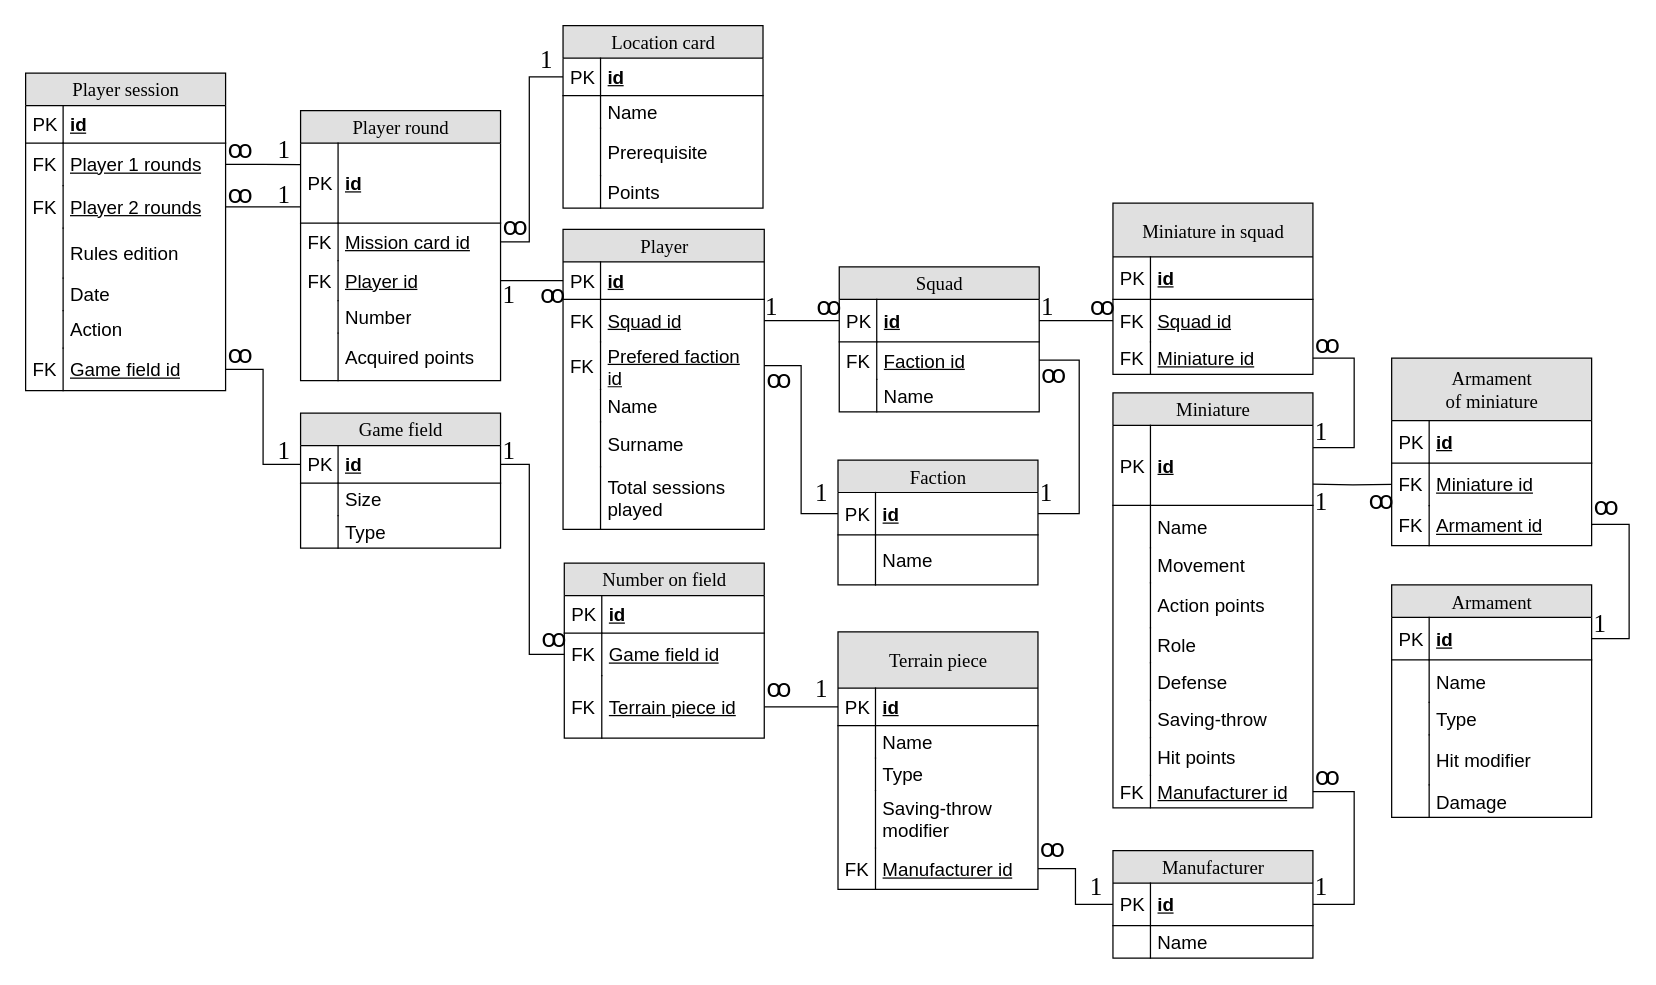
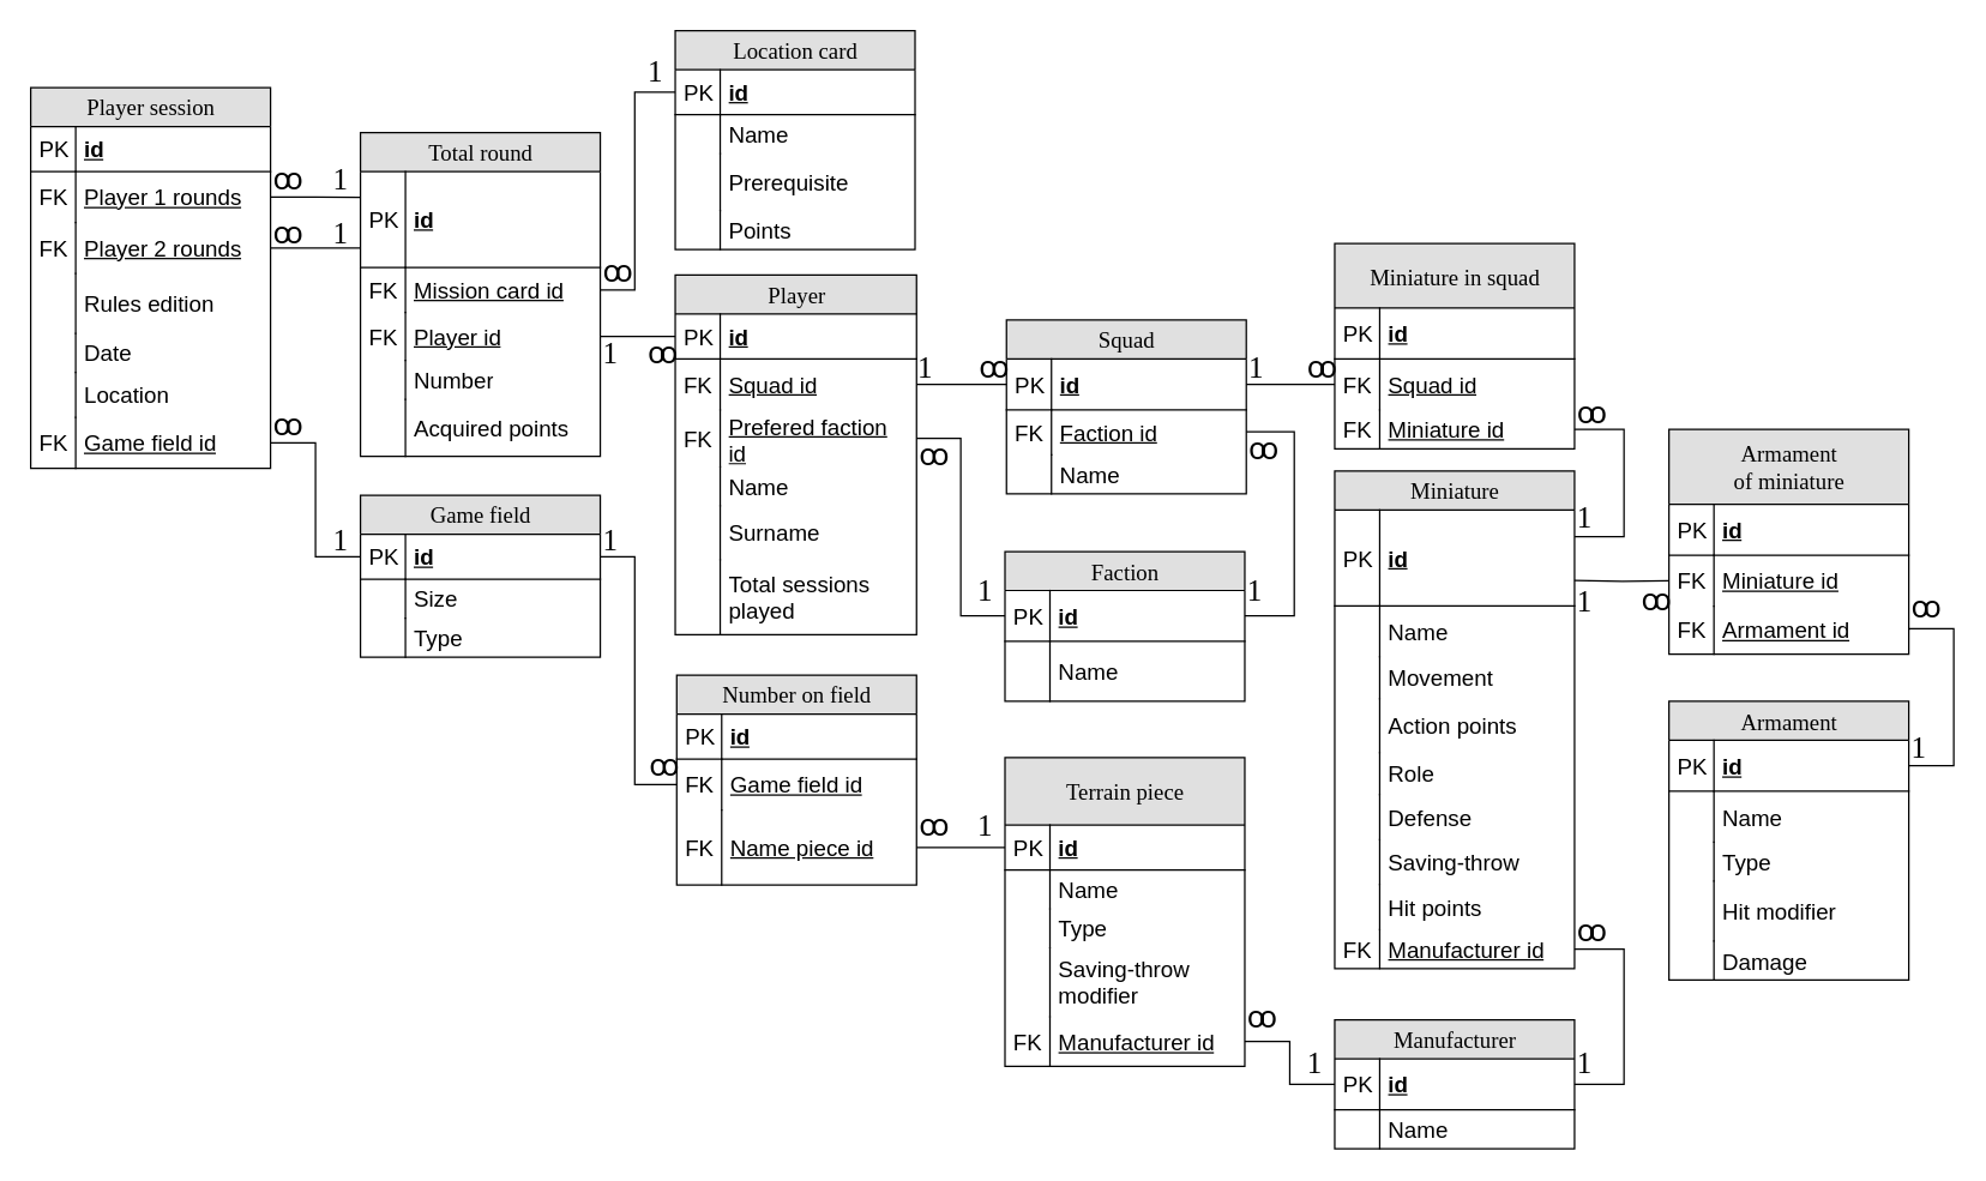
- <mxCell id="71" value="Player round" style="swimlane;html=1;fontStyle=0;childLayout=stackLayout;horizontal=1;startSize=26;fillColor=#e0e0e0;horizontalStack=0;resizeParent=1;resizeLast=0;collapsible=1;marginBottom=0;swimlaneFillColor=#ffffff;align=center;rounded=0;shadow=0;comic=0;labelBackgroundColor=none;strokeWidth=1;fontFamily=Verdana;fontSize=15;verticalAlign=middle;" parent="1" vertex="1"><mxGeometry x="240" y="88" width="160" height="216" as="geometry" /></mxCell>
+ <mxCell id="71" value="Total round" style="swimlane;html=1;fontStyle=0;childLayout=stackLayout;horizontal=1;startSize=26;fillColor=#e0e0e0;horizontalStack=0;resizeParent=1;resizeLast=0;collapsible=1;marginBottom=0;swimlaneFillColor=#ffffff;align=center;rounded=0;shadow=0;comic=0;labelBackgroundColor=none;strokeWidth=1;fontFamily=Verdana;fontSize=15;verticalAlign=middle;" parent="1" vertex="1"><mxGeometry x="240" y="88" width="160" height="216" as="geometry" /></mxCell>
- <mxCell id="13" value="Action" style="shape=partialRectangle;top=0;left=0;right=0;bottom=0;html=1;align=left;verticalAlign=middle;fillColor=none;spacingLeft=34;spacingRight=4;whiteSpace=wrap;overflow=hidden;rotatable=0;points=[[0,0.5],[1,0.5]];portConstraint=eastwest;dropTarget=0;fontSize=15;" parent="2" vertex="1"><mxGeometry y="190" width="160" height="30" as="geometry" /></mxCell>
+ <mxCell id="13" value="Location" style="shape=partialRectangle;top=0;left=0;right=0;bottom=0;html=1;align=left;verticalAlign=middle;fillColor=none;spacingLeft=34;spacingRight=4;whiteSpace=wrap;overflow=hidden;rotatable=0;points=[[0,0.5],[1,0.5]];portConstraint=eastwest;dropTarget=0;fontSize=15;" parent="2" vertex="1"><mxGeometry y="190" width="160" height="30" as="geometry" /></mxCell>
- <mxCell id="29" value="&lt;u style=&quot;font-size: 15px;&quot;&gt;Terrain piece id&lt;/u&gt;" style="shape=partialRectangle;top=0;left=0;right=0;bottom=0;html=1;align=left;verticalAlign=middle;fillColor=none;spacingLeft=34;spacingRight=4;whiteSpace=wrap;overflow=hidden;rotatable=0;points=[[0,0.5],[1,0.5]];portConstraint=eastwest;dropTarget=0;fontSize=15;" parent="24" vertex="1"><mxGeometry y="90" width="160" height="50" as="geometry" /></mxCell>
+ <mxCell id="29" value="&lt;u style=&quot;font-size: 15px;&quot;&gt;Name piece id&lt;/u&gt;" style="shape=partialRectangle;top=0;left=0;right=0;bottom=0;html=1;align=left;verticalAlign=middle;fillColor=none;spacingLeft=34;spacingRight=4;whiteSpace=wrap;overflow=hidden;rotatable=0;points=[[0,0.5],[1,0.5]];portConstraint=eastwest;dropTarget=0;fontSize=15;" parent="24" vertex="1"><mxGeometry y="90" width="160" height="50" as="geometry" /></mxCell>
